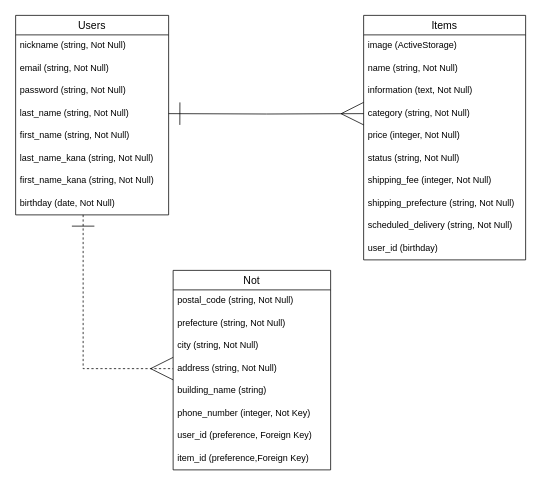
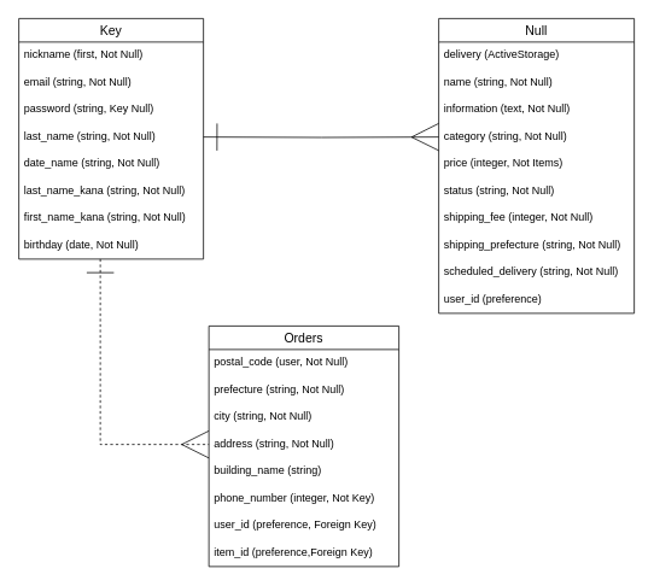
- <mxCell id="22" value="Users" style="swimlane;fontStyle=0;childLayout=stackLayout;horizontal=1;startSize=26;horizontalStack=0;resizeParent=1;resizeParentMax=0;resizeLast=0;collapsible=1;marginBottom=0;align=center;fontSize=14;" parent="1" vertex="1"><mxGeometry x="20" y="20" width="204" height="266" as="geometry" /></mxCell>
+ <mxCell id="22" value="Key" style="swimlane;fontStyle=0;childLayout=stackLayout;horizontal=1;startSize=26;horizontalStack=0;resizeParent=1;resizeParentMax=0;resizeLast=0;collapsible=1;marginBottom=0;align=center;fontSize=14;" parent="1" vertex="1"><mxGeometry x="20" y="20" width="204" height="266" as="geometry" /></mxCell>
- <mxCell id="2" value="Items" style="swimlane;fontStyle=0;childLayout=stackLayout;horizontal=1;startSize=26;horizontalStack=0;resizeParent=1;resizeParentMax=0;resizeLast=0;collapsible=1;marginBottom=0;align=center;fontSize=14;" parent="1" vertex="1"><mxGeometry x="484" y="20" width="216" height="326" as="geometry" /></mxCell>
+ <mxCell id="2" value="Null" style="swimlane;fontStyle=0;childLayout=stackLayout;horizontal=1;startSize=26;horizontalStack=0;resizeParent=1;resizeParentMax=0;resizeLast=0;collapsible=1;marginBottom=0;align=center;fontSize=14;" parent="1" vertex="1"><mxGeometry x="484" y="20" width="216" height="326" as="geometry" /></mxCell>
- <mxCell id="23" value="nickname (string, Not Null) " style="text;strokeColor=none;fillColor=none;spacingLeft=4;spacingRight=4;overflow=hidden;rotatable=0;points=[[0,0.5],[1,0.5]];portConstraint=eastwest;fontSize=12;" parent="22" vertex="1"><mxGeometry y="26" width="204" height="30" as="geometry" /></mxCell>
+ <mxCell id="23" value="nickname (first, Not Null) " style="text;strokeColor=none;fillColor=none;spacingLeft=4;spacingRight=4;overflow=hidden;rotatable=0;points=[[0,0.5],[1,0.5]];portConstraint=eastwest;fontSize=12;" parent="22" vertex="1"><mxGeometry y="26" width="204" height="30" as="geometry" /></mxCell>
- <mxCell id="3" value="image (ActiveStorage)" style="text;strokeColor=none;fillColor=none;spacingLeft=4;spacingRight=4;overflow=hidden;rotatable=0;points=[[0,0.5],[1,0.5]];portConstraint=eastwest;fontSize=12;" parent="2" vertex="1"><mxGeometry y="26" width="216" height="30" as="geometry" /></mxCell>
+ <mxCell id="3" value="delivery (ActiveStorage)" style="text;strokeColor=none;fillColor=none;spacingLeft=4;spacingRight=4;overflow=hidden;rotatable=0;points=[[0,0.5],[1,0.5]];portConstraint=eastwest;fontSize=12;" parent="2" vertex="1"><mxGeometry y="26" width="216" height="30" as="geometry" /></mxCell>
- <mxCell id="25" value="password (string, Not Null)" style="text;strokeColor=none;fillColor=none;spacingLeft=4;spacingRight=4;overflow=hidden;rotatable=0;points=[[0,0.5],[1,0.5]];portConstraint=eastwest;fontSize=12;" parent="22" vertex="1"><mxGeometry y="86" width="204" height="30" as="geometry" /></mxCell>
+ <mxCell id="25" value="password (string, Key Null)" style="text;strokeColor=none;fillColor=none;spacingLeft=4;spacingRight=4;overflow=hidden;rotatable=0;points=[[0,0.5],[1,0.5]];portConstraint=eastwest;fontSize=12;" parent="22" vertex="1"><mxGeometry y="86" width="204" height="30" as="geometry" /></mxCell>
- <mxCell id="27" value="first_name (string, Not Null)" style="text;strokeColor=none;fillColor=none;spacingLeft=4;spacingRight=4;overflow=hidden;rotatable=0;points=[[0,0.5],[1,0.5]];portConstraint=eastwest;fontSize=12;" parent="22" vertex="1"><mxGeometry y="146" width="204" height="30" as="geometry" /></mxCell>
+ <mxCell id="27" value="date_name (string, Not Null)" style="text;strokeColor=none;fillColor=none;spacingLeft=4;spacingRight=4;overflow=hidden;rotatable=0;points=[[0,0.5],[1,0.5]];portConstraint=eastwest;fontSize=12;" parent="22" vertex="1"><mxGeometry y="146" width="204" height="30" as="geometry" /></mxCell>
- <mxCell id="7" value="price (integer, Not Null)" style="text;strokeColor=none;fillColor=none;spacingLeft=4;spacingRight=4;overflow=hidden;rotatable=0;points=[[0,0.5],[1,0.5]];portConstraint=eastwest;fontSize=12;" parent="2" vertex="1"><mxGeometry y="146" width="216" height="30" as="geometry" /></mxCell>
+ <mxCell id="7" value="price (integer, Not Items)" style="text;strokeColor=none;fillColor=none;spacingLeft=4;spacingRight=4;overflow=hidden;rotatable=0;points=[[0,0.5],[1,0.5]];portConstraint=eastwest;fontSize=12;" parent="2" vertex="1"><mxGeometry y="146" width="216" height="30" as="geometry" /></mxCell>
- <mxCell id="12" value="user_id (birthday)" style="text;strokeColor=none;fillColor=none;spacingLeft=4;spacingRight=4;overflow=hidden;rotatable=0;points=[[0,0.5],[1,0.5]];portConstraint=eastwest;fontSize=12;" parent="2" vertex="1"><mxGeometry y="296" width="216" height="30" as="geometry" /></mxCell>
+ <mxCell id="12" value="user_id (preference)" style="text;strokeColor=none;fillColor=none;spacingLeft=4;spacingRight=4;overflow=hidden;rotatable=0;points=[[0,0.5],[1,0.5]];portConstraint=eastwest;fontSize=12;" parent="2" vertex="1"><mxGeometry y="296" width="216" height="30" as="geometry" /></mxCell>
- <mxCell id="13" value="Not" style="swimlane;fontStyle=0;childLayout=stackLayout;horizontal=1;startSize=26;horizontalStack=0;resizeParent=1;resizeParentMax=0;resizeLast=0;collapsible=1;marginBottom=0;align=center;fontSize=14;" parent="1" vertex="1"><mxGeometry x="230" y="360" width="210" height="266" as="geometry" /></mxCell>
+ <mxCell id="13" value="Orders" style="swimlane;fontStyle=0;childLayout=stackLayout;horizontal=1;startSize=26;horizontalStack=0;resizeParent=1;resizeParentMax=0;resizeLast=0;collapsible=1;marginBottom=0;align=center;fontSize=14;" parent="1" vertex="1"><mxGeometry x="230" y="360" width="210" height="266" as="geometry" /></mxCell>
- <mxCell id="14" value="postal_code (string, Not Null)" style="text;strokeColor=none;fillColor=none;spacingLeft=4;spacingRight=4;overflow=hidden;rotatable=0;points=[[0,0.5],[1,0.5]];portConstraint=eastwest;fontSize=12;" parent="13" vertex="1"><mxGeometry y="26" width="210" height="30" as="geometry" /></mxCell>
+ <mxCell id="14" value="postal_code (user, Not Null)" style="text;strokeColor=none;fillColor=none;spacingLeft=4;spacingRight=4;overflow=hidden;rotatable=0;points=[[0,0.5],[1,0.5]];portConstraint=eastwest;fontSize=12;" parent="13" vertex="1"><mxGeometry y="26" width="210" height="30" as="geometry" /></mxCell>
